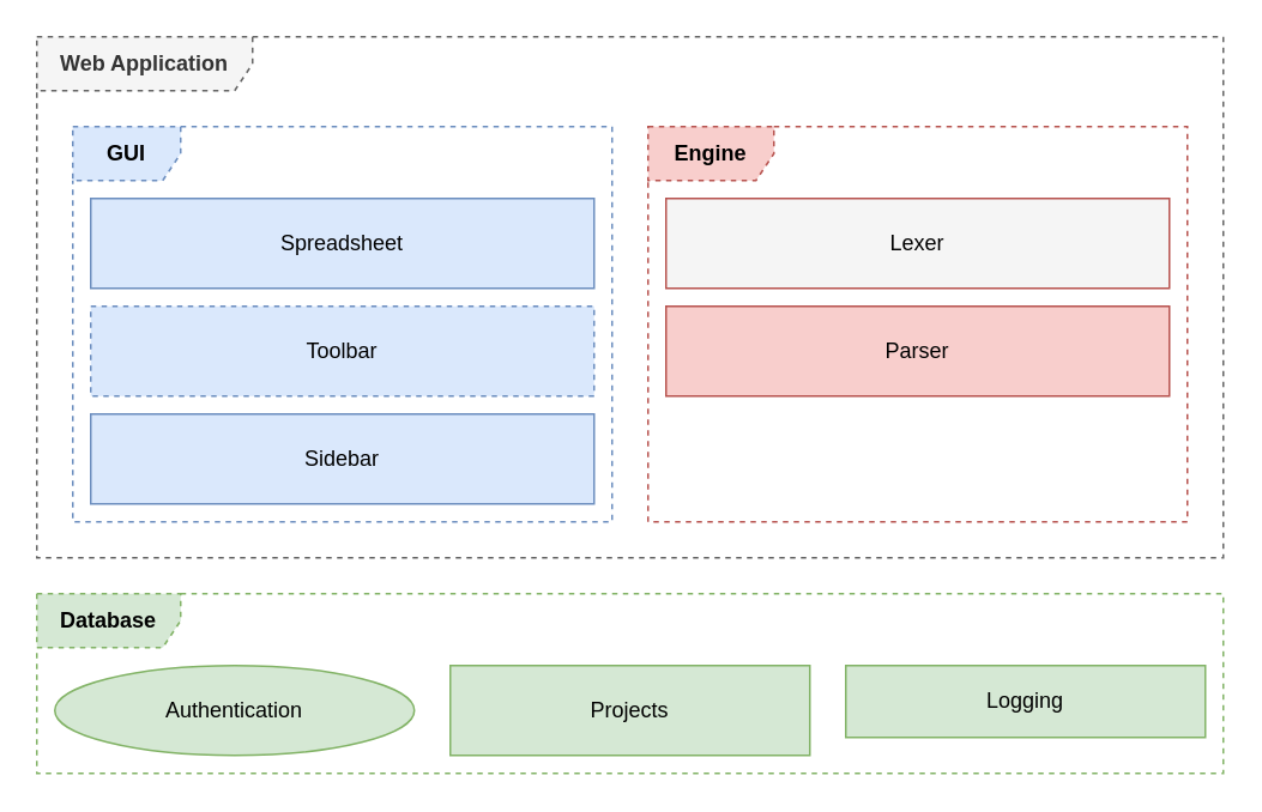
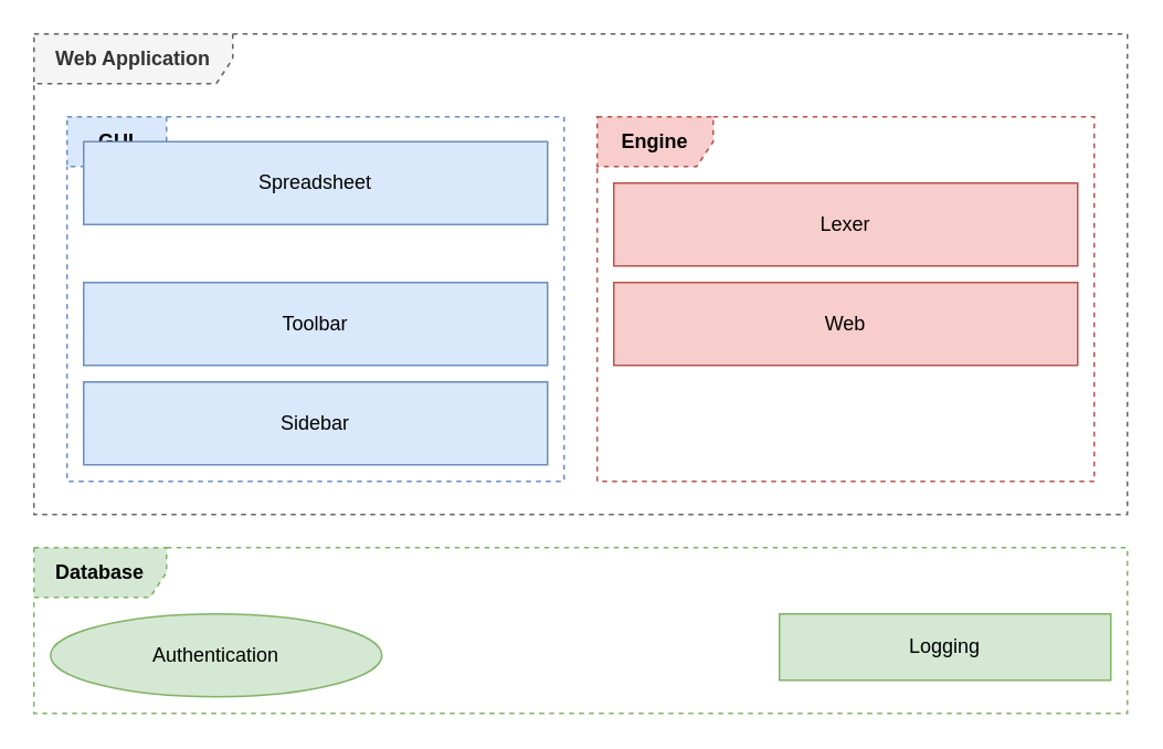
- <mxCell id="6" value="Spreadsheet" style="html=1;whiteSpace=wrap;fillColor=#dae8fc;strokeColor=#6c8ebf;" vertex="1" parent="1"><mxGeometry x="50" y="110" width="280" height="50" as="geometry" /></mxCell>
+ <mxCell id="6" value="Spreadsheet" style="html=1;whiteSpace=wrap;fillColor=#dae8fc;strokeColor=#6c8ebf;" vertex="1" parent="1"><mxGeometry x="50" y="85" width="280" height="50" as="geometry" /></mxCell>
- <mxCell id="9" value="Lexer" style="html=1;whiteSpace=wrap;fillColor=#f5f5f5;strokeColor=#b85450;" vertex="1" parent="1"><mxGeometry x="370" y="110" width="280" height="50" as="geometry" /></mxCell>
+ <mxCell id="9" value="Lexer" style="html=1;whiteSpace=wrap;fillColor=#f8cecc;strokeColor=#b85450;" vertex="1" parent="1"><mxGeometry x="370" y="110" width="280" height="50" as="geometry" /></mxCell>
- <mxCell id="7" value="Toolbar" style="html=1;whiteSpace=wrap;fillColor=#dae8fc;strokeColor=#6c8ebf;dashed=1;" vertex="1" parent="1"><mxGeometry x="50" y="170" width="280" height="50" as="geometry" /></mxCell>
+ <mxCell id="7" value="Toolbar" style="html=1;whiteSpace=wrap;fillColor=#dae8fc;strokeColor=#6c8ebf;" vertex="1" parent="1"><mxGeometry x="50" y="170" width="280" height="50" as="geometry" /></mxCell>
- <mxCell id="10" value="Parser" style="html=1;whiteSpace=wrap;fillColor=#f8cecc;strokeColor=#b85450;" vertex="1" parent="1"><mxGeometry x="370" y="170" width="280" height="50" as="geometry" /></mxCell>
+ <mxCell id="10" value="Web" style="html=1;whiteSpace=wrap;fillColor=#f8cecc;strokeColor=#b85450;" vertex="1" parent="1"><mxGeometry x="370" y="170" width="280" height="50" as="geometry" /></mxCell>
- <mxCell id="13" value="Projects" style="html=1;whiteSpace=wrap;fillColor=#d5e8d4;strokeColor=#82b366;" vertex="1" parent="1"><mxGeometry x="250" y="370" width="200" height="50" as="geometry" /></mxCell>
